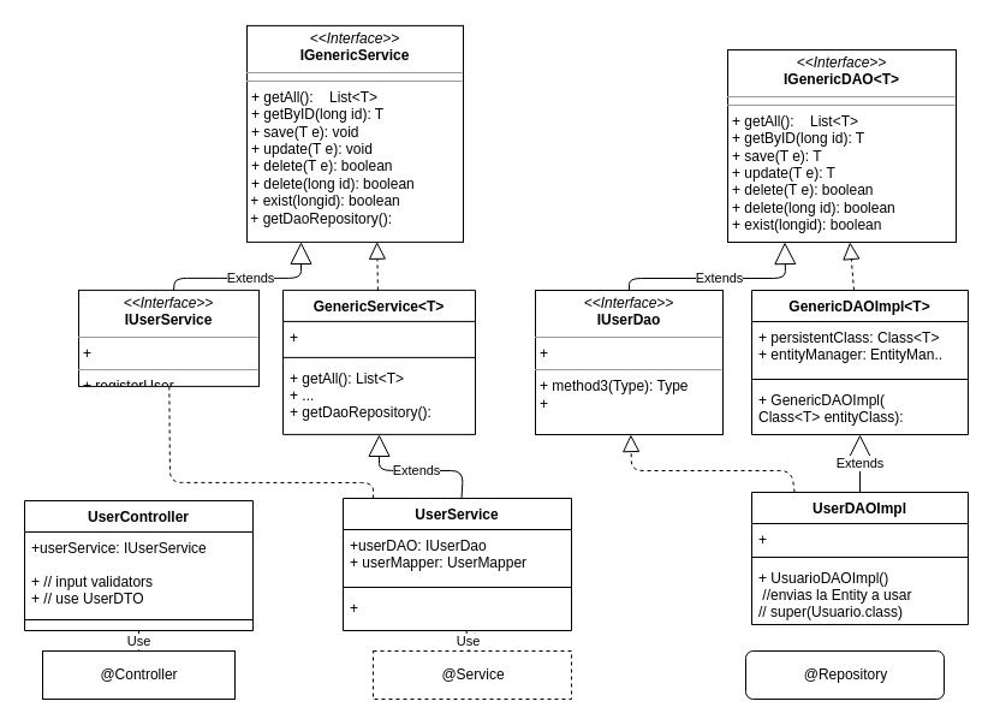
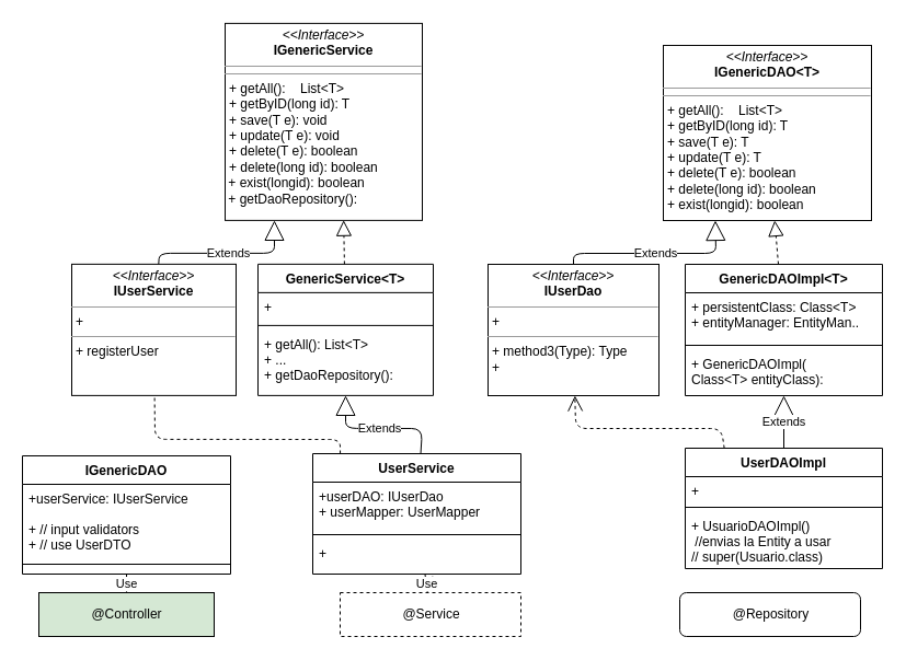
- <mxCell id="26" value="&lt;p style=&quot;margin: 0px ; margin-top: 4px ; text-align: center&quot;&gt;&lt;i&gt;&amp;lt;&amp;lt;Interface&amp;gt;&amp;gt;&lt;/i&gt;&lt;br&gt;&lt;b&gt;IUserService&lt;/b&gt;&lt;/p&gt;&lt;hr size=&quot;1&quot;&gt;&lt;p style=&quot;margin: 0px ; margin-left: 4px&quot;&gt;+ &lt;br&gt;&lt;/p&gt;&lt;hr size=&quot;1&quot;&gt;&lt;p style=&quot;margin: 0px ; margin-left: 4px&quot;&gt;+ registerUser&lt;br&gt;&lt;/p&gt;" style="verticalAlign=top;align=left;overflow=fill;fontSize=12;fontFamily=Helvetica;html=1;" parent="1" vertex="1"><mxGeometry x="65" y="240.88" width="150" height="80" as="geometry" /></mxCell>
+ <mxCell id="26" value="&lt;p style=&quot;margin: 0px ; margin-top: 4px ; text-align: center&quot;&gt;&lt;i&gt;&amp;lt;&amp;lt;Interface&amp;gt;&amp;gt;&lt;/i&gt;&lt;br&gt;&lt;b&gt;IUserService&lt;/b&gt;&lt;/p&gt;&lt;hr size=&quot;1&quot;&gt;&lt;p style=&quot;margin: 0px ; margin-left: 4px&quot;&gt;+ &lt;br&gt;&lt;/p&gt;&lt;hr size=&quot;1&quot;&gt;&lt;p style=&quot;margin: 0px ; margin-left: 4px&quot;&gt;+ registerUser&lt;br&gt;&lt;/p&gt;" style="verticalAlign=top;align=left;overflow=fill;fontSize=12;fontFamily=Helvetica;html=1;" parent="1" vertex="1"><mxGeometry x="65" y="240.88" width="150" height="120" as="geometry" /></mxCell>
- <mxCell id="14" value="" style="endArrow=block;dashed=1;endFill=0;endSize=12;html=1;exitX=0.198;exitY=0;exitDx=0;exitDy=0;exitPerimeter=0;" parent="1" source="10" target="8" edge="1"><mxGeometry width="160" relative="1" as="geometry"><mxPoint x="665" y="431" as="sourcePoint" /><mxPoint x="575" y="421" as="targetPoint" /><Array as="points"><mxPoint x="658" y="391" /><mxPoint x="525" y="391" /></Array></mxGeometry></mxCell>
+ <mxCell id="14" value="" style="endArrow=open;dashed=1;endFill=0;endSize=12;html=1;exitX=0.198;exitY=0;exitDx=0;exitDy=0;exitPerimeter=0;" parent="1" source="10" target="8" edge="1"><mxGeometry width="160" relative="1" as="geometry"><mxPoint x="665" y="431" as="sourcePoint" /><mxPoint x="575" y="421" as="targetPoint" /><Array as="points"><mxPoint x="658" y="391" /><mxPoint x="525" y="391" /></Array></mxGeometry></mxCell>
- <mxCell id="21" value="UserController" style="swimlane;fontStyle=1;align=center;verticalAlign=top;childLayout=stackLayout;horizontal=1;startSize=26;horizontalStack=0;resizeParent=1;resizeParentMax=0;resizeLast=0;collapsible=1;marginBottom=0;" parent="1" vertex="1"><mxGeometry x="20" y="416" width="190" height="108" as="geometry" /></mxCell>
+ <mxCell id="21" value="IGenericDAO" style="swimlane;fontStyle=1;align=center;verticalAlign=top;childLayout=stackLayout;horizontal=1;startSize=26;horizontalStack=0;resizeParent=1;resizeParentMax=0;resizeLast=0;collapsible=1;marginBottom=0;" parent="1" vertex="1"><mxGeometry x="20" y="416" width="190" height="108" as="geometry" /></mxCell>
- <mxCell id="25" value="@Controller" style="html=1;" parent="1" vertex="1"><mxGeometry x="35" y="541" width="160" height="40" as="geometry" /></mxCell>
+ <mxCell id="25" value="@Controller" style="html=1;fillColor=#d5e8d4;" parent="1" vertex="1"><mxGeometry x="35" y="541" width="160" height="40" as="geometry" /></mxCell>
